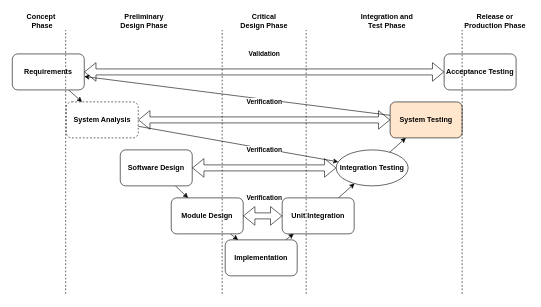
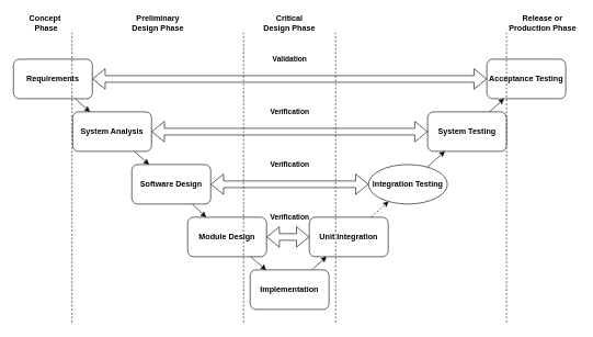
- <mxCell id="30" value="&lt;b&gt;Integration and Test Phase&lt;/b&gt;" style="text;html=1;strokeColor=none;fillColor=none;align=center;verticalAlign=middle;whiteSpace=wrap;rounded=0;" vertex="1" parent="1"><mxGeometry x="600" y="20" width="90" height="30" as="geometry" /></mxCell>
- <mxCell id="16" style="edgeStyle=none;rounded=0;orthogonalLoop=1;jettySize=auto;html=1;" edge="1" parent="1" source="17" target="13"><mxGeometry relative="1" as="geometry" /></mxCell>
+ <mxCell id="16" style="edgeStyle=none;rounded=0;orthogonalLoop=1;jettySize=auto;html=1;" edge="1" parent="1" source="17" target="18"><mxGeometry relative="1" as="geometry" /></mxCell>
- <mxCell id="11" value="&lt;b&gt;System Analysis&lt;/b&gt;" style="rounded=1;whiteSpace=wrap;html=1;dashed=1;" vertex="1" parent="1"><mxGeometry x="110" y="169" width="120" height="60" as="geometry" /></mxCell>
+ <mxCell id="11" value="&lt;b&gt;System Analysis&lt;/b&gt;" style="rounded=1;whiteSpace=wrap;html=1;" vertex="1" parent="1"><mxGeometry x="110" y="169" width="120" height="60" as="geometry" /></mxCell>
- <mxCell id="17" value="&lt;b&gt;System Testing&lt;/b&gt;" style="rounded=1;whiteSpace=wrap;html=1;fillColor=#ffe6cc;" vertex="1" parent="1"><mxGeometry x="650" y="169" width="120" height="60" as="geometry" /></mxCell>
+ <mxCell id="17" value="&lt;b&gt;System Testing&lt;/b&gt;" style="rounded=1;whiteSpace=wrap;html=1;" vertex="1" parent="1"><mxGeometry x="650" y="169" width="120" height="60" as="geometry" /></mxCell>
- <mxCell id="10" style="edgeStyle=none;rounded=0;orthogonalLoop=1;jettySize=auto;html=1;" edge="1" parent="1" source="11" target="15"><mxGeometry relative="1" as="geometry" /></mxCell>
+ <mxCell id="10" style="edgeStyle=none;rounded=0;orthogonalLoop=1;jettySize=auto;html=1;" edge="1" parent="1" source="11" target="9"><mxGeometry relative="1" as="geometry" /></mxCell>
- <mxCell id="6" style="edgeStyle=none;rounded=0;orthogonalLoop=1;jettySize=auto;html=1;" edge="1" parent="1" source="7" target="15"><mxGeometry relative="1" as="geometry" /></mxCell>
+ <mxCell id="6" style="edgeStyle=none;rounded=0;orthogonalLoop=1;jettySize=auto;html=1;dashed=1;" edge="1" parent="1" source="7" target="15"><mxGeometry relative="1" as="geometry" /></mxCell>
- <mxCell id="3" value="&lt;b&gt;Implementation&lt;/b&gt;" style="rounded=1;whiteSpace=wrap;html=1;" vertex="1" parent="1"><mxGeometry x="375" y="399" width="120" height="60" as="geometry" /></mxCell>
+ <mxCell id="3" value="&lt;b&gt;Implementation&lt;/b&gt;" style="rounded=1;whiteSpace=wrap;html=1;" vertex="1" parent="1"><mxGeometry x="380" y="409" width="120" height="60" as="geometry" /></mxCell>
